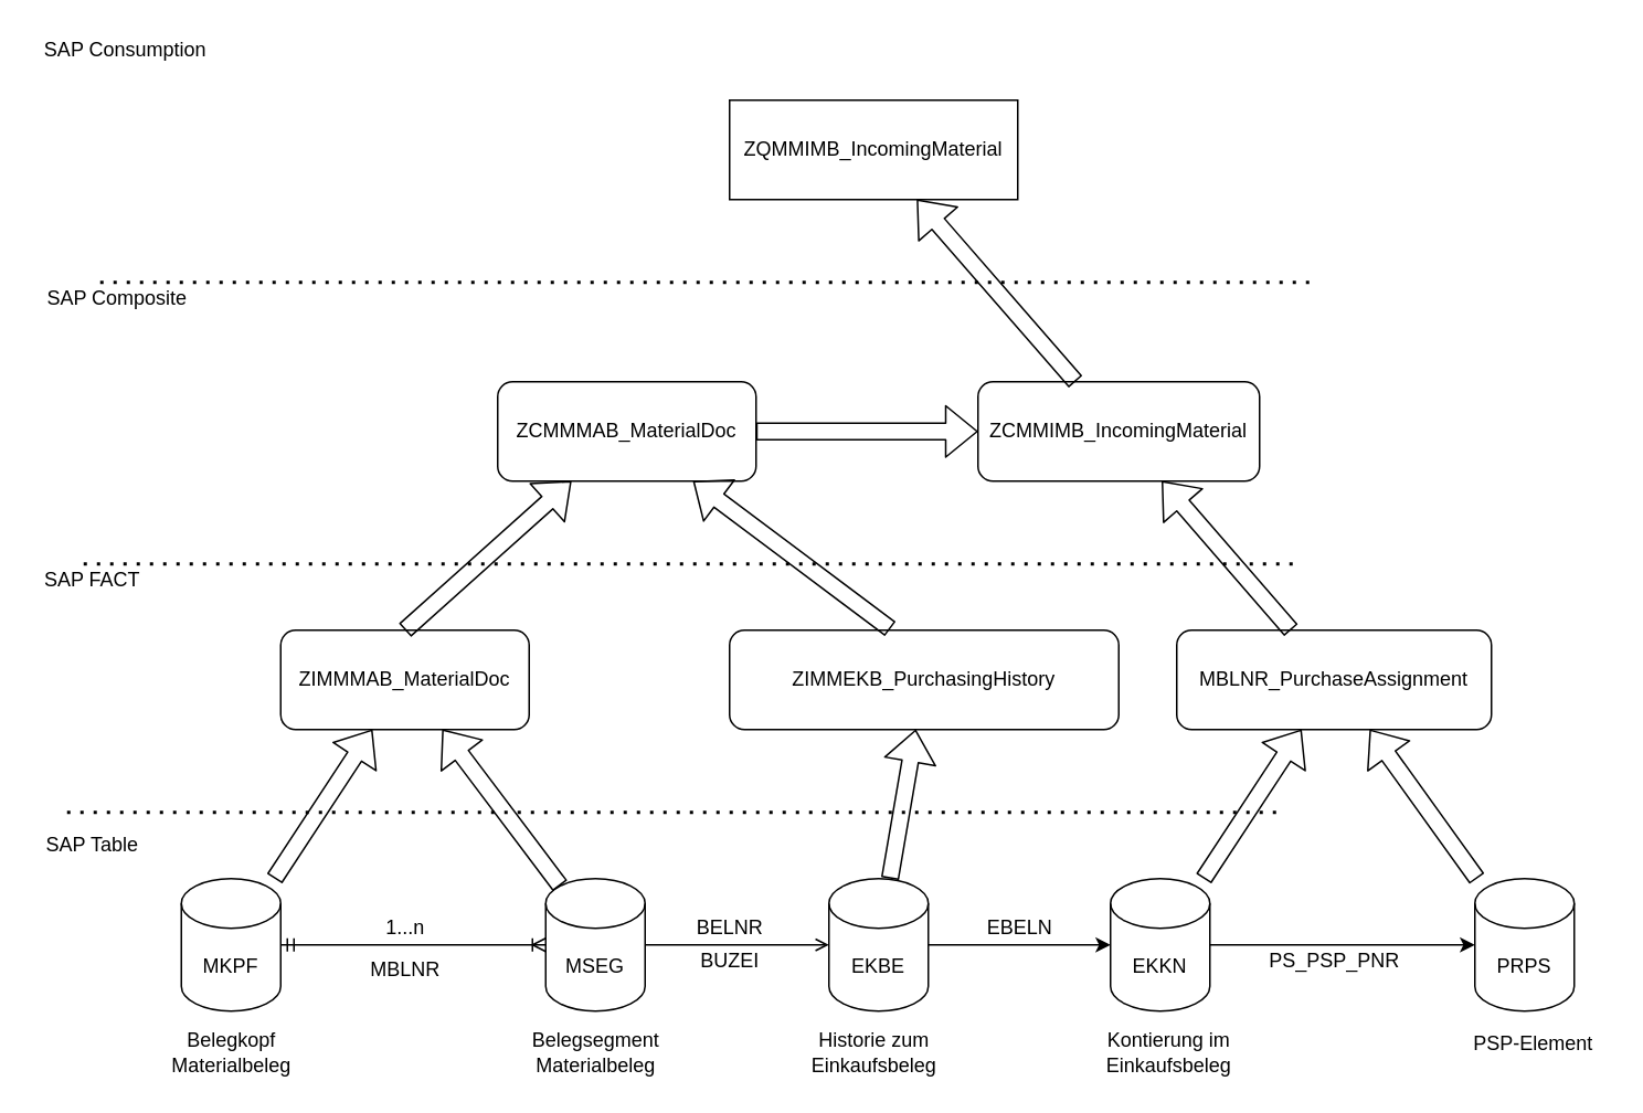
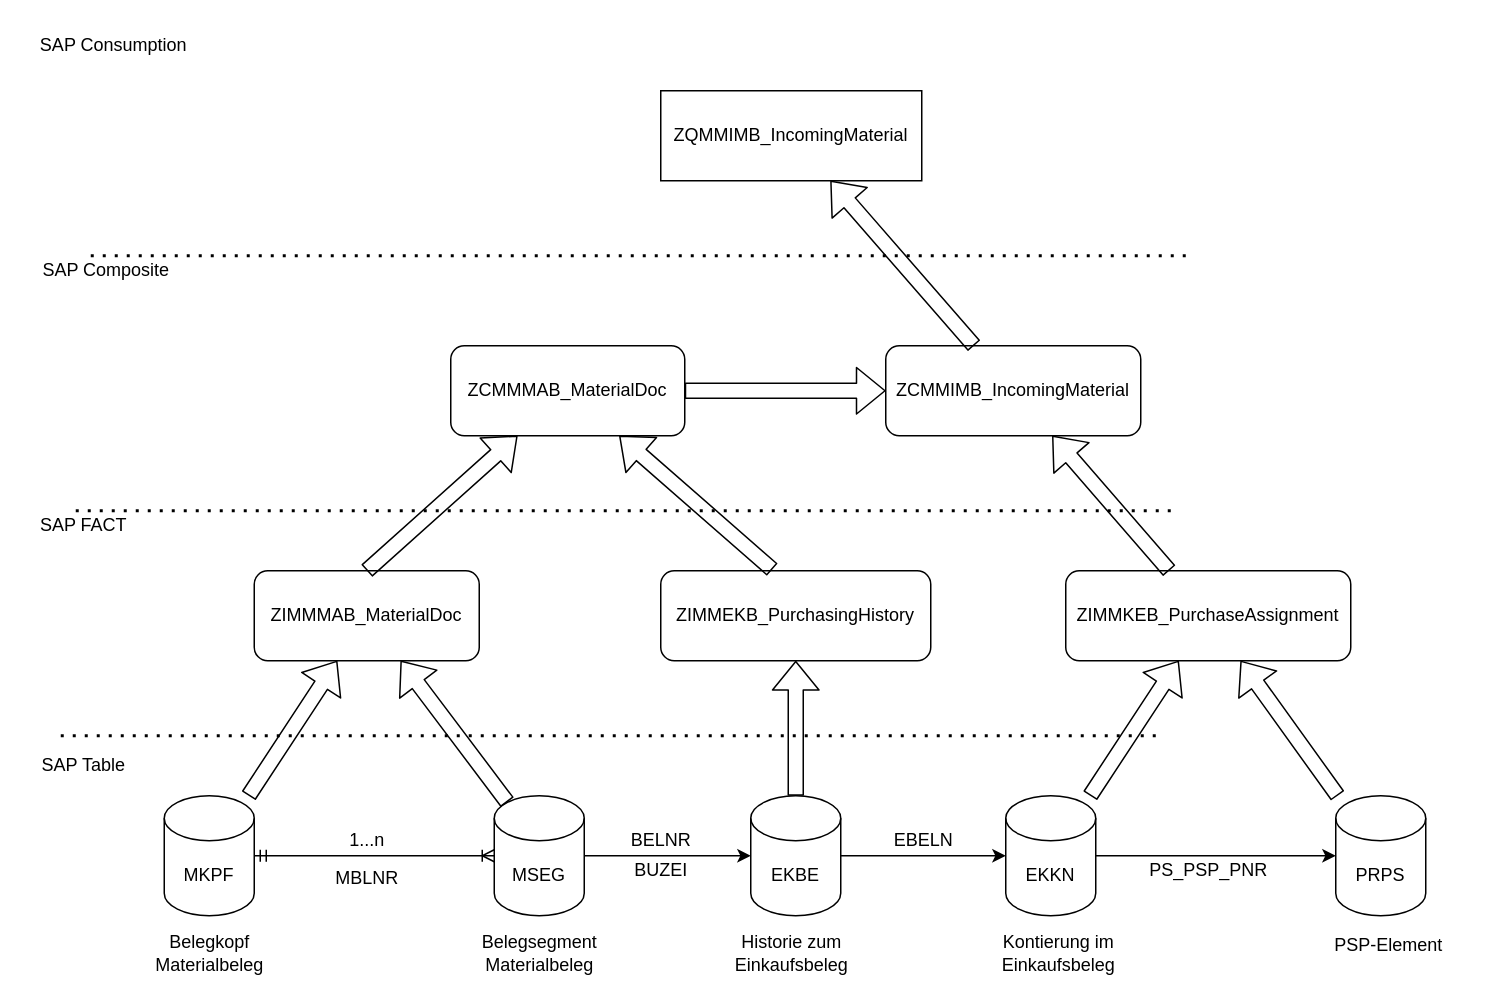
- <mxCell id="15" value="ZIMMEKB_PurchasingHistory" style="rounded=1;whiteSpace=wrap;html=1;" vertex="1" parent="1"><mxGeometry x="440" y="380" width="235" height="60" as="geometry" /></mxCell>
+ <mxCell id="15" value="ZIMMEKB_PurchasingHistory" style="rounded=1;whiteSpace=wrap;html=1;" vertex="1" parent="1"><mxGeometry x="440" y="380" width="180" height="60" as="geometry" /></mxCell>
- <mxCell id="17" value="MBLNR_PurchaseAssignment" style="rounded=1;whiteSpace=wrap;html=1;" vertex="1" parent="1"><mxGeometry x="710" y="380" width="190" height="60" as="geometry" /></mxCell>
+ <mxCell id="17" value="ZIMMKEB_PurchaseAssignment" style="rounded=1;whiteSpace=wrap;html=1;" vertex="1" parent="1"><mxGeometry x="710" y="380" width="190" height="60" as="geometry" /></mxCell>
- <mxCell id="30" value="" style="endArrow=open;html=1;" edge="1" parent="1" source="9" target="14"><mxGeometry width="50" height="50" relative="1" as="geometry"><mxPoint x="410" y="590" as="sourcePoint" /><mxPoint x="460" y="540" as="targetPoint" /></mxGeometry></mxCell>
+ <mxCell id="30" value="" style="endArrow=classic;html=1;" edge="1" parent="1" source="9" target="14"><mxGeometry width="50" height="50" relative="1" as="geometry"><mxPoint x="410" y="590" as="sourcePoint" /><mxPoint x="460" y="540" as="targetPoint" /></mxGeometry></mxCell>
